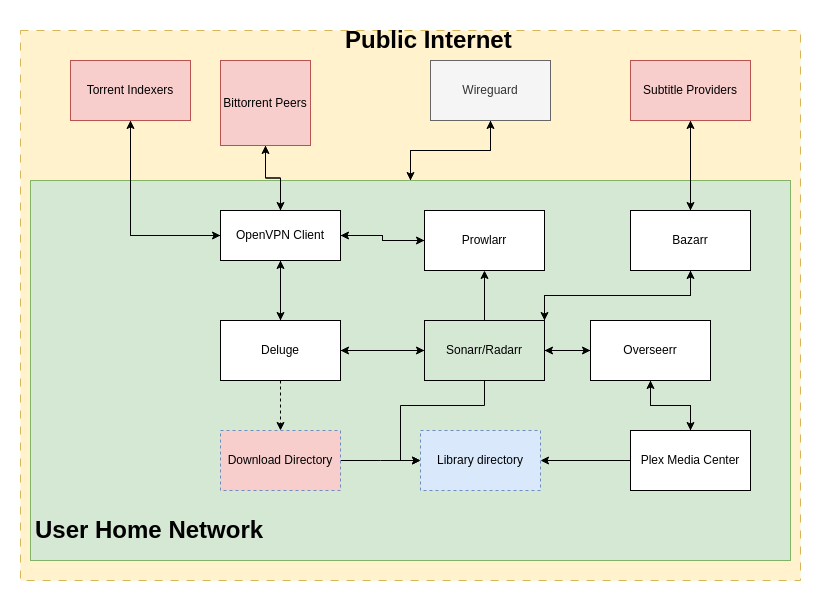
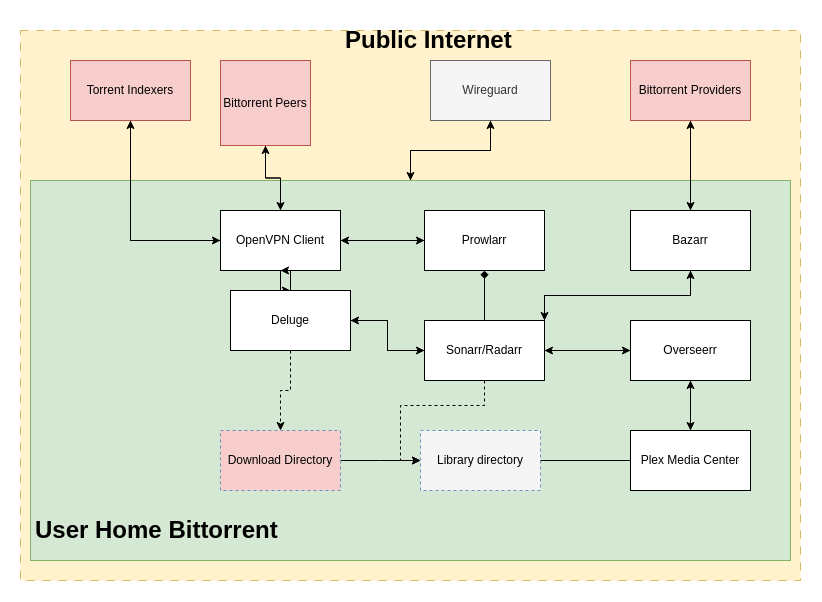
- <mxCell id="36" value="Subtitle Providers" style="rounded=0;whiteSpace=wrap;html=1;fillColor=#f8cecc;strokeColor=#b85450;" parent="1" vertex="1"><mxGeometry x="630" y="60" width="120" height="60" as="geometry" /></mxCell>
+ <mxCell id="36" value="Bittorrent Providers" style="rounded=0;whiteSpace=wrap;html=1;fillColor=#f8cecc;strokeColor=#b85450;" parent="1" vertex="1"><mxGeometry x="630" y="60" width="120" height="60" as="geometry" /></mxCell>
- <mxCell id="12" value="&lt;div&gt;OpenVPN Client&lt;/div&gt;" style="rounded=0;whiteSpace=wrap;html=1;" parent="1" vertex="1"><mxGeometry x="220" y="210" width="120" height="50" as="geometry" /></mxCell>
+ <mxCell id="12" value="&lt;div&gt;OpenVPN Client&lt;/div&gt;" style="rounded=0;whiteSpace=wrap;html=1;" parent="1" vertex="1"><mxGeometry x="220" y="210" width="120" height="60" as="geometry" /></mxCell>
- <mxCell id="18" style="edgeStyle=orthogonalEdgeStyle;rounded=0;orthogonalLoop=1;jettySize=auto;html=1;exitX=0.5;exitY=0;exitDx=0;exitDy=0;entryX=0.5;entryY=1;entryDx=0;entryDy=0;" parent="1" source="23" target="15" edge="1"><mxGeometry relative="1" as="geometry" /></mxCell>
+ <mxCell id="18" style="edgeStyle=orthogonalEdgeStyle;rounded=0;orthogonalLoop=1;jettySize=auto;html=1;exitX=0.5;exitY=0;exitDx=0;exitDy=0;entryX=0.5;entryY=1;entryDx=0;entryDy=0;endArrow=diamond;" parent="1" source="23" target="15" edge="1"><mxGeometry relative="1" as="geometry" /></mxCell>
- <mxCell id="27" value="&lt;div&gt;Deluge&lt;/div&gt;" style="rounded=0;whiteSpace=wrap;html=1;" parent="1" vertex="1"><mxGeometry x="220" y="320" width="120" height="60" as="geometry" /></mxCell>
+ <mxCell id="27" value="&lt;div&gt;Deluge&lt;/div&gt;" style="rounded=0;whiteSpace=wrap;html=1;" parent="1" vertex="1"><mxGeometry x="230" y="290" width="120" height="60" as="geometry" /></mxCell>
- <mxCell id="23" value="&lt;div&gt;Sonarr/Radarr&lt;/div&gt;" style="rounded=0;whiteSpace=wrap;html=1;fillColor=#d5e8d4;" parent="1" vertex="1"><mxGeometry x="424" y="320" width="120" height="60" as="geometry" /></mxCell>
+ <mxCell id="23" value="&lt;div&gt;Sonarr/Radarr&lt;/div&gt;" style="rounded=0;whiteSpace=wrap;html=1;" parent="1" vertex="1"><mxGeometry x="424" y="320" width="120" height="60" as="geometry" /></mxCell>
- <mxCell id="31" value="&lt;div&gt;Overseerr&lt;/div&gt;" style="rounded=0;whiteSpace=wrap;html=1;" parent="1" vertex="1"><mxGeometry x="590" y="320" width="120" height="60" as="geometry" /></mxCell>
+ <mxCell id="31" value="&lt;div&gt;Overseerr&lt;/div&gt;" style="rounded=0;whiteSpace=wrap;html=1;" parent="1" vertex="1"><mxGeometry x="630" y="320" width="120" height="60" as="geometry" /></mxCell>
- <mxCell id="22" style="edgeStyle=orthogonalEdgeStyle;rounded=0;orthogonalLoop=1;jettySize=auto;html=1;exitX=0.5;exitY=1;exitDx=0;exitDy=0;entryX=0;entryY=0.5;entryDx=0;entryDy=0;" parent="1" source="23" target="37" edge="1"><mxGeometry relative="1" as="geometry" /></mxCell>
+ <mxCell id="22" style="edgeStyle=orthogonalEdgeStyle;rounded=0;orthogonalLoop=1;jettySize=auto;html=1;exitX=0.5;exitY=1;exitDx=0;exitDy=0;entryX=0;entryY=0.5;entryDx=0;entryDy=0;dashed=1;" parent="1" source="23" target="37" edge="1"><mxGeometry relative="1" as="geometry" /></mxCell>
- <mxCell id="37" value="&lt;div&gt;Library directory&lt;/div&gt;" style="rounded=0;whiteSpace=wrap;html=1;dashed=1;fillColor=#dae8fc;strokeColor=#6c8ebf;" parent="1" vertex="1"><mxGeometry x="420" y="430" width="120" height="60" as="geometry" /></mxCell>
+ <mxCell id="37" value="&lt;div&gt;Library directory&lt;/div&gt;" style="rounded=0;whiteSpace=wrap;html=1;dashed=1;fillColor=#f5f5f5;strokeColor=#6c8ebf;" parent="1" vertex="1"><mxGeometry x="420" y="430" width="120" height="60" as="geometry" /></mxCell>
- <mxCell id="41" style="edgeStyle=orthogonalEdgeStyle;rounded=0;orthogonalLoop=1;jettySize=auto;html=1;exitX=0;exitY=0.5;exitDx=0;exitDy=0;entryX=1;entryY=0.5;entryDx=0;entryDy=0;" parent="1" source="42" target="37" edge="1"><mxGeometry relative="1" as="geometry" /></mxCell>
+ <mxCell id="41" style="edgeStyle=orthogonalEdgeStyle;rounded=0;orthogonalLoop=1;jettySize=auto;html=1;exitX=0;exitY=0.5;exitDx=0;exitDy=0;entryX=1;entryY=0.5;entryDx=0;entryDy=0;endArrow=none;" parent="1" source="42" target="37" edge="1"><mxGeometry relative="1" as="geometry" /></mxCell>
- <mxCell id="6" value="&lt;h1&gt;User Home Network&lt;br&gt;&lt;/h1&gt;&lt;p&gt;&lt;br&gt;&lt;/p&gt;" style="text;html=1;strokeColor=none;fillColor=none;spacing=5;spacingTop=-20;whiteSpace=wrap;overflow=hidden;rounded=0;" parent="1" vertex="1"><mxGeometry x="30" y="510" width="300" height="40" as="geometry" /></mxCell>
+ <mxCell id="6" value="&lt;h1&gt;User Home Bittorrent&lt;br&gt;&lt;/h1&gt;&lt;p&gt;&lt;br&gt;&lt;/p&gt;" style="text;html=1;strokeColor=none;fillColor=none;spacing=5;spacingTop=-20;whiteSpace=wrap;overflow=hidden;rounded=0;" parent="1" vertex="1"><mxGeometry x="30" y="510" width="300" height="40" as="geometry" /></mxCell>
